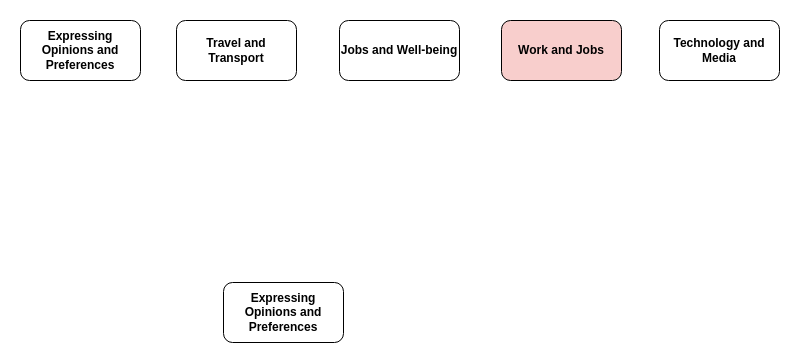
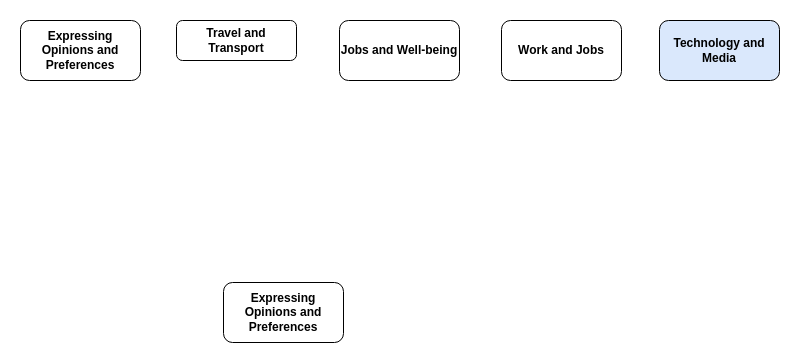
- <mxCell id="2" value="&lt;b&gt;Travel and Transport&lt;/b&gt;" style="rounded=1;whiteSpace=wrap;html=1;" vertex="1" parent="1"><mxGeometry x="176" y="20" width="120" height="60" as="geometry" /></mxCell>
+ <mxCell id="2" value="&lt;b&gt;Travel and Transport&lt;/b&gt;" style="rounded=1;whiteSpace=wrap;html=1;" vertex="1" parent="1"><mxGeometry x="176" y="20" width="120" height="40" as="geometry" /></mxCell>
- <mxCell id="4" value="&lt;b&gt;Work and Jobs&lt;/b&gt;" style="rounded=1;whiteSpace=wrap;html=1;fillColor=#f8cecc;" vertex="1" parent="1"><mxGeometry x="501" y="20" width="120" height="60" as="geometry" /></mxCell>
+ <mxCell id="4" value="&lt;b&gt;Work and Jobs&lt;/b&gt;" style="rounded=1;whiteSpace=wrap;html=1;" vertex="1" parent="1"><mxGeometry x="501" y="20" width="120" height="60" as="geometry" /></mxCell>
- <mxCell id="5" value="&lt;b&gt;Technology and Media&lt;/b&gt;" style="rounded=1;whiteSpace=wrap;html=1;" vertex="1" parent="1"><mxGeometry x="659" y="20" width="120" height="60" as="geometry" /></mxCell>
+ <mxCell id="5" value="&lt;b&gt;Technology and Media&lt;/b&gt;" style="rounded=1;whiteSpace=wrap;html=1;fillColor=#dae8fc;" vertex="1" parent="1"><mxGeometry x="659" y="20" width="120" height="60" as="geometry" /></mxCell>
